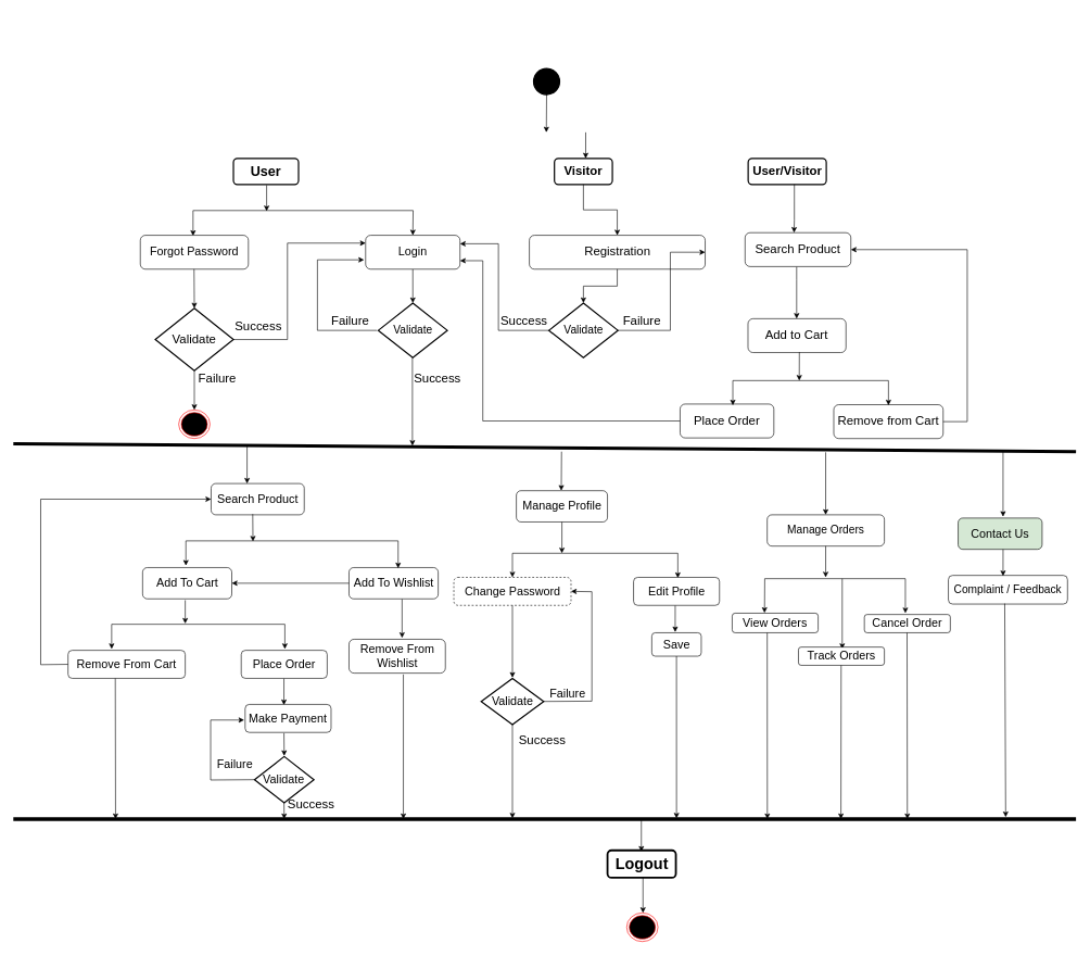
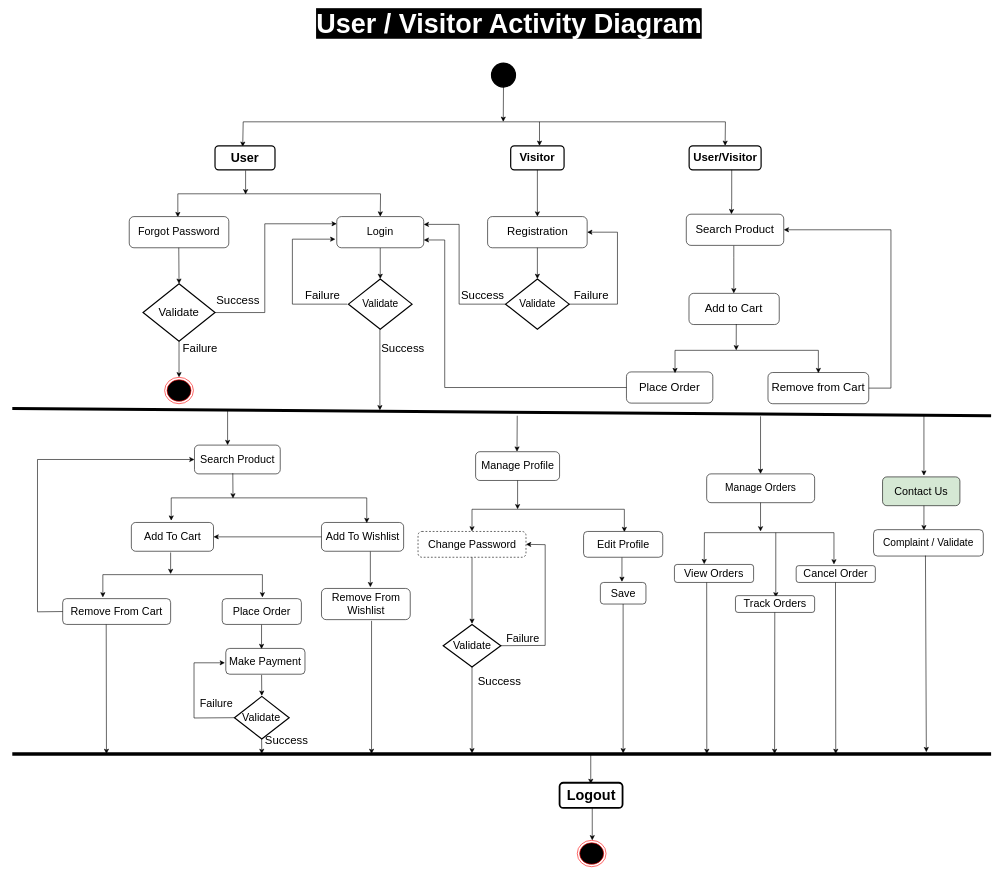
+ <mxCell id="91" value="&lt;b&gt;&lt;font style=&quot;font-size: 45px ; background-color: rgb(0 , 0 , 0)&quot; color=&quot;#ffffff&quot;&gt;User / Visitor Activity Diagram&lt;/font&gt;&lt;/b&gt;" style="text;html=1;align=center;verticalAlign=middle;resizable=0;points=[];autosize=1;fontSize=18;horizontal=1;" vertex="1" parent="1"><mxGeometry x="518" y="20" width="660" height="36" as="geometry" /></mxCell>
+ <mxCell id="31" value="" style="endArrow=classic;startArrow=classic;html=1;rounded=0;exitX=0.462;exitY=0.041;exitDx=0;exitDy=0;exitPerimeter=0;entryX=0.5;entryY=0;entryDx=0;entryDy=0;horizontal=1;" edge="1" parent="1" source="32" target="35"><mxGeometry width="50" height="50" relative="1" as="geometry"><mxPoint x="433" y="241" as="sourcePoint" /><mxPoint x="1245" y="241" as="targetPoint" /><Array as="points"><mxPoint x="405" y="202" /><mxPoint x="1209" y="202" /></Array></mxGeometry></mxCell>
- <mxCell id="51" value="&lt;font style=&quot;font-size: 19px&quot;&gt;Registration&lt;/font&gt;" style="rounded=1;whiteSpace=wrap;html=1;horizontal=1;" vertex="1" parent="1"><mxGeometry x="812.5" y="360" width="270" height="52" as="geometry" /></mxCell>
+ <mxCell id="51" value="&lt;font style=&quot;font-size: 19px&quot;&gt;Registration&lt;/font&gt;" style="rounded=1;whiteSpace=wrap;html=1;horizontal=1;" vertex="1" parent="1"><mxGeometry x="812.5" y="360" width="166" height="52" as="geometry" /></mxCell>
- <mxCell id="14" value="&lt;font style=&quot;font-size: 17px&quot;&gt;Complaint / Feedback&lt;/font&gt;" style="rounded=1;whiteSpace=wrap;html=1;horizontal=1;" vertex="1" parent="1"><mxGeometry x="1456" y="882" width="183" height="44" as="geometry" /></mxCell>
+ <mxCell id="14" value="&lt;font style=&quot;font-size: 17px&quot;&gt;Complaint / Validate&lt;/font&gt;" style="rounded=1;whiteSpace=wrap;html=1;horizontal=1;" vertex="1" parent="1"><mxGeometry x="1456" y="882" width="183" height="44" as="geometry" /></mxCell>
